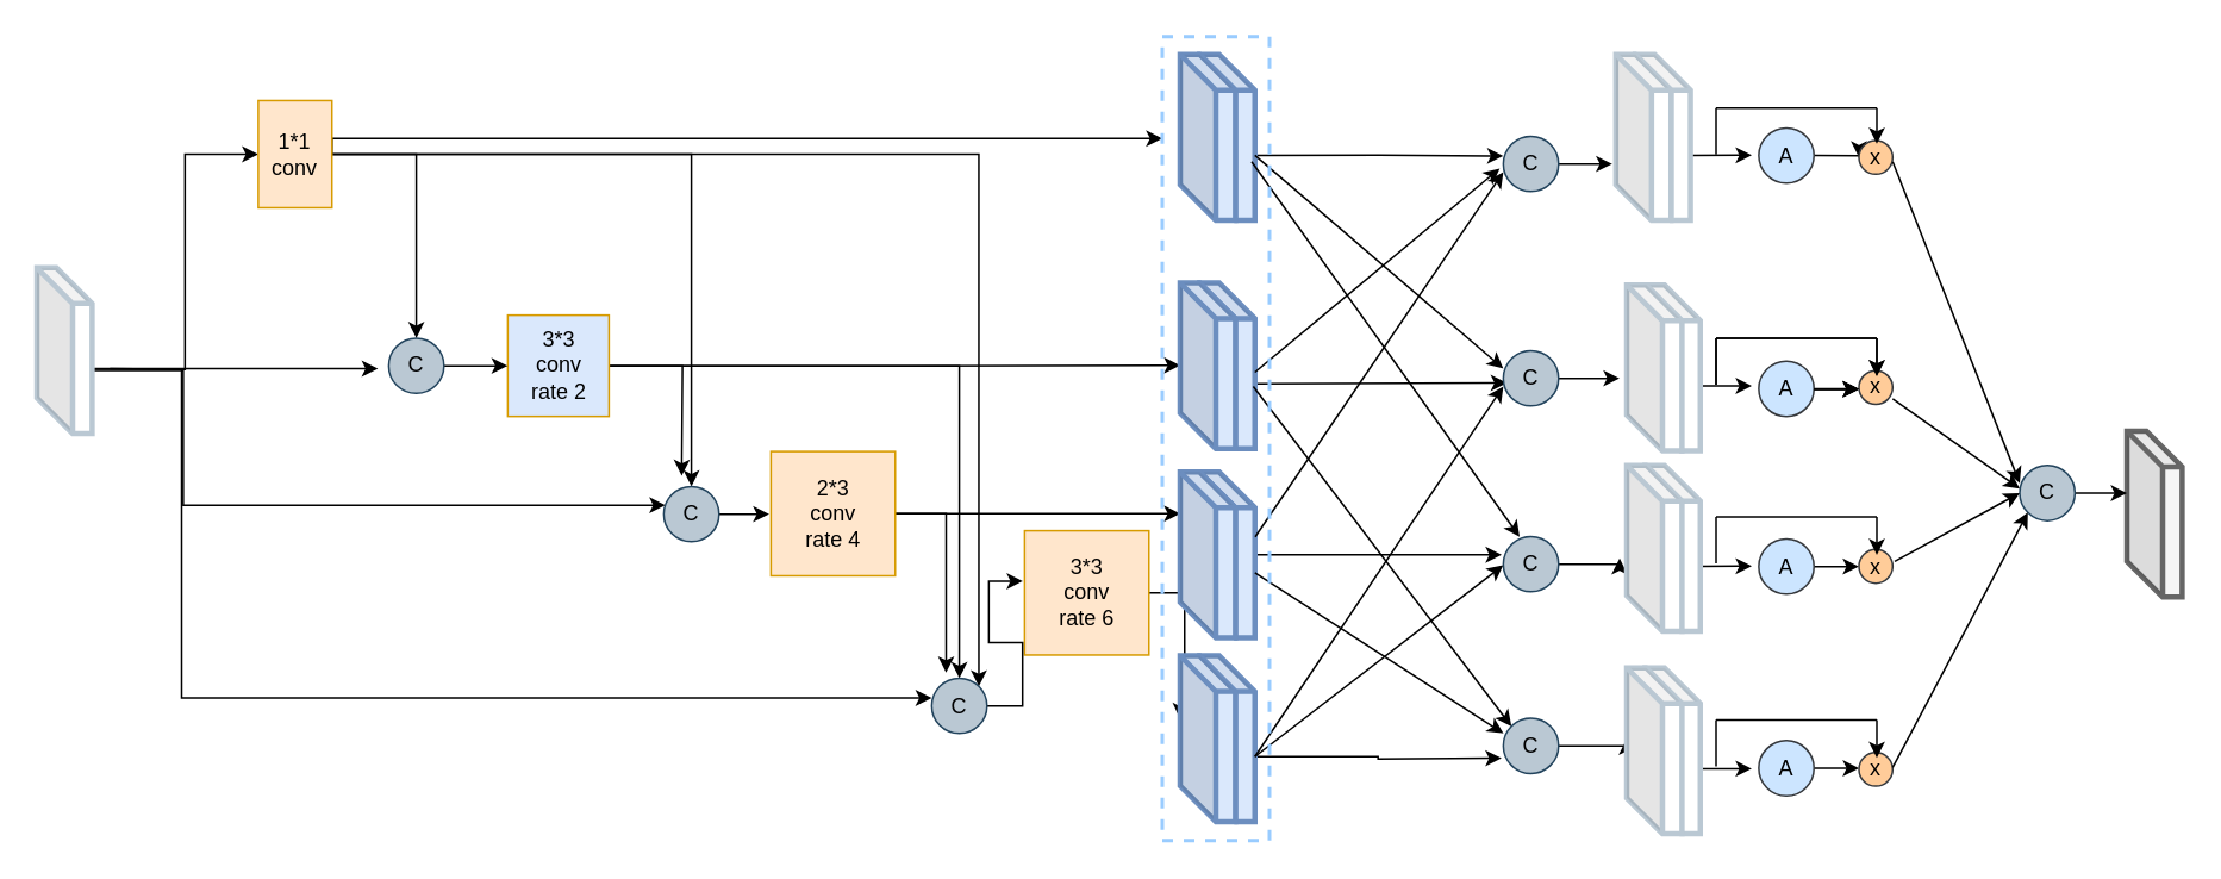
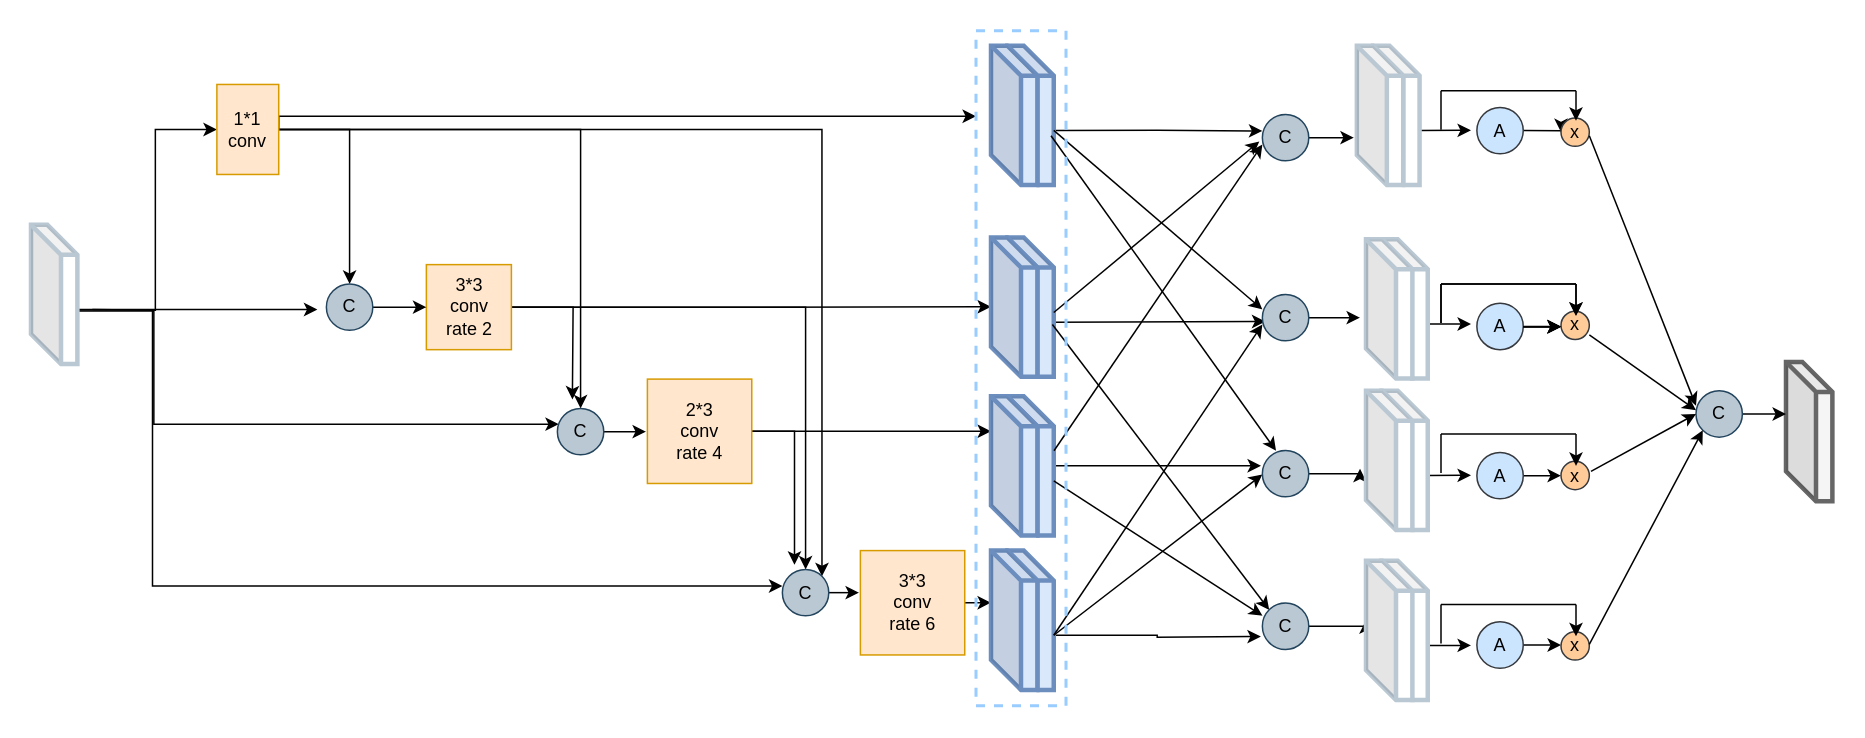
- <mxCell id="15" value="3*3&lt;br&gt;conv&lt;br&gt;rate 2" style="whiteSpace=wrap;html=1;aspect=fixed;strokeWidth=1;fillColor=#dae8fc;strokeColor=#d79b00;" parent="1" vertex="1"><mxGeometry x="283.579" y="175.922" width="56.691" height="56.691" as="geometry" /></mxCell>
+ <mxCell id="15" value="3*3&lt;br&gt;conv&lt;br&gt;rate 2" style="whiteSpace=wrap;html=1;aspect=fixed;strokeWidth=1;fillColor=#ffe6cc;strokeColor=#d79b00;" parent="1" vertex="1"><mxGeometry x="283.579" y="175.922" width="56.691" height="56.691" as="geometry" /></mxCell>
- <mxCell id="20" value="3*3&lt;br&gt;conv&lt;br&gt;rate 6" style="whiteSpace=wrap;html=1;aspect=fixed;strokeWidth=1;fillColor=#ffe6cc;strokeColor=#d79b00;" parent="1" vertex="1"><mxGeometry x="572.925" y="296.557" width="69.575" height="69.575" as="geometry" /></mxCell>
+ <mxCell id="20" value="3*3&lt;br&gt;conv&lt;br&gt;rate 6" style="whiteSpace=wrap;html=1;aspect=fixed;strokeWidth=1;fillColor=#ffe6cc;strokeColor=#d79b00;" parent="1" vertex="1"><mxGeometry x="572.925" y="366.557" width="69.575" height="69.575" as="geometry" /></mxCell>
